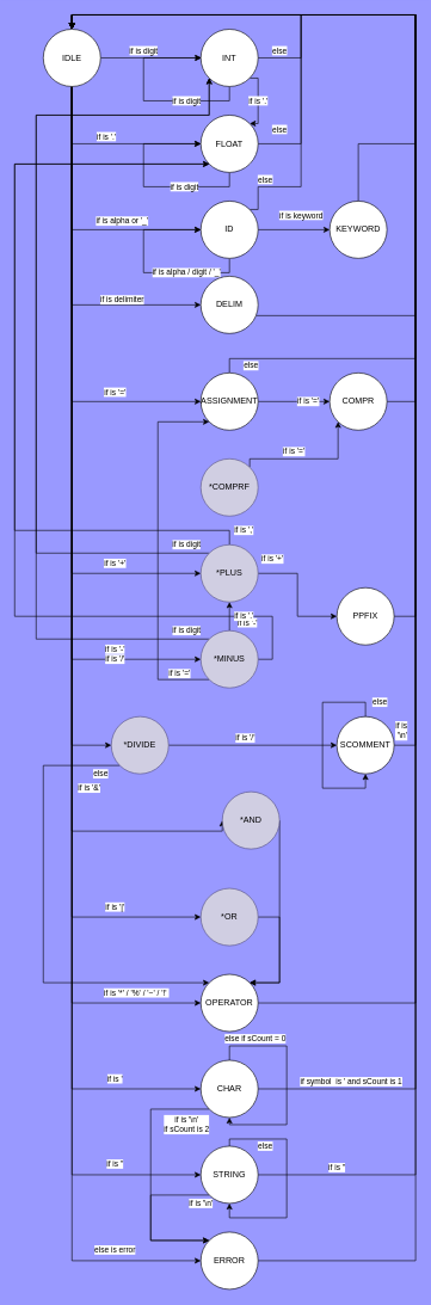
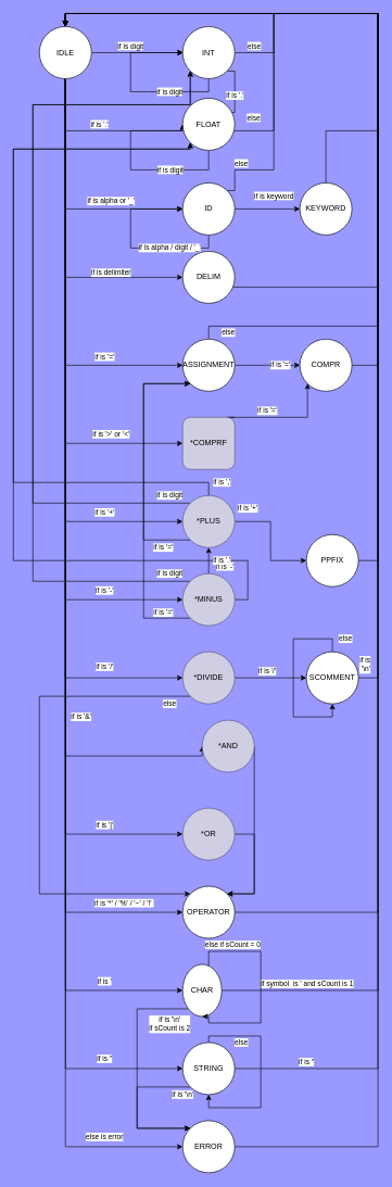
- <mxCell id="28" value="FLOAT" style="ellipse;whiteSpace=wrap;html=1;aspect=fixed;" vertex="1" parent="1"><mxGeometry x="280" y="160" width="80" height="80" as="geometry" /></mxCell>
+ <mxCell id="28" value="FLOAT" style="ellipse;whiteSpace=wrap;html=1;aspect=fixed;" vertex="1" parent="1"><mxGeometry x="280" y="150" width="80" height="80" as="geometry" /></mxCell>
+ <mxCell id="7" value="if is '&amp;gt;' or '&amp;lt;'" style="edgeStyle=orthogonalEdgeStyle;rounded=0;orthogonalLoop=1;jettySize=auto;html=1;entryX=0;entryY=0.5;entryDx=0;entryDy=0;" edge="1" parent="1" source="17" target="35"><mxGeometry x="0.476" y="70" relative="1" as="geometry"><Array as="points"><mxPoint x="100" y="680" /></Array><mxPoint as="offset" /></mxGeometry></mxCell>
- <mxCell id="35" value="*COMPRF" style="ellipse;whiteSpace=wrap;html=1;aspect=fixed;fillColor=#d0cee2;strokeColor=#56517e;" vertex="1" parent="1"><mxGeometry x="280" y="640" width="80" height="80" as="geometry" /></mxCell>
+ <mxCell id="35" value="*COMPRF" style="whiteSpace=wrap;html=1;aspect=fixed;fillColor=#d0cee2;strokeColor=#56517e;rounded=1;" vertex="1" parent="1"><mxGeometry x="280" y="640" width="80" height="80" as="geometry" /></mxCell>
+ <mxCell id="37" value="if is '='" style="edgeStyle=orthogonalEdgeStyle;rounded=0;orthogonalLoop=1;jettySize=auto;html=1;exitX=0;exitY=1;exitDx=0;exitDy=0;entryX=0;entryY=1;entryDx=0;entryDy=0;" edge="1" parent="1" source="40" target="33"><mxGeometry x="-0.782" y="12" relative="1" as="geometry"><mxPoint x="260" y="570" as="targetPoint" /><Array as="points"><mxPoint x="220" y="828" /><mxPoint x="220" y="588" /></Array><mxPoint as="offset" /></mxGeometry></mxCell>
- <mxCell id="48" value="*DIVIDE" style="ellipse;whiteSpace=wrap;html=1;aspect=fixed;fillColor=#d0cee2;strokeColor=#56517e;" vertex="1" parent="1"><mxGeometry x="155" y="1000" width="80" height="80" as="geometry" /></mxCell>
+ <mxCell id="48" value="*DIVIDE" style="ellipse;whiteSpace=wrap;html=1;aspect=fixed;fillColor=#d0cee2;strokeColor=#56517e;" vertex="1" parent="1"><mxGeometry x="280" y="1000" width="80" height="80" as="geometry" /></mxCell>
- <mxCell id="57" value="CHAR" style="ellipse;whiteSpace=wrap;html=1;aspect=fixed;" vertex="1" parent="1"><mxGeometry x="280" y="1480" width="80" height="80" as="geometry" /></mxCell>
+ <mxCell id="57" value="CHAR" style="ellipse;whiteSpace=wrap;html=1;aspect=fixed;" vertex="1" parent="1"><mxGeometry x="280" y="1480" width="60" height="80" as="geometry" /></mxCell>
